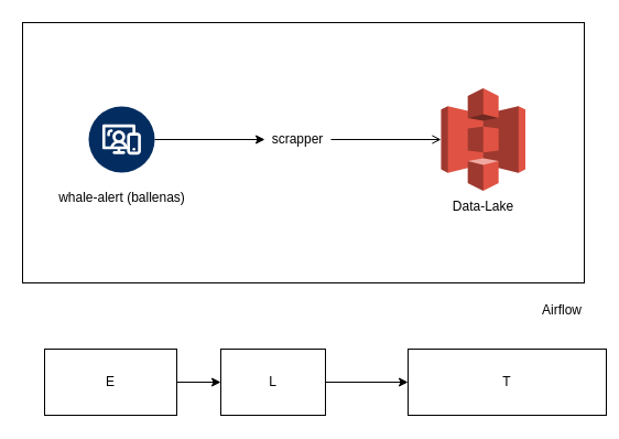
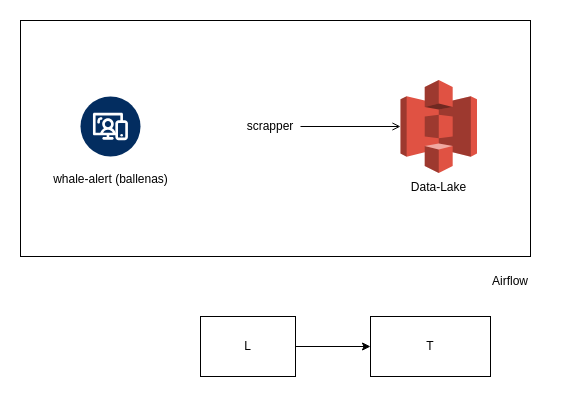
- <mxCell id="3" style="edgeStyle=orthogonalEdgeStyle;rounded=0;orthogonalLoop=1;jettySize=auto;html=1;" parent="1" source="4" target="6" edge="1"><mxGeometry relative="1" as="geometry" /></mxCell>
- <mxCell id="8" value="E" style="rounded=0;whiteSpace=wrap;html=1;" parent="1" vertex="1"><mxGeometry x="40" y="316" width="120" height="60" as="geometry" /></mxCell>
- <mxCell id="7" style="edgeStyle=orthogonalEdgeStyle;rounded=0;orthogonalLoop=1;jettySize=auto;html=1;" parent="1" source="8" target="11" edge="1"><mxGeometry relative="1" as="geometry" /></mxCell>
- <mxCell id="9" value="T" style="rounded=0;whiteSpace=wrap;html=1;" parent="1" vertex="1"><mxGeometry x="370" y="316" width="180" height="60" as="geometry" /></mxCell>
+ <mxCell id="9" value="T" style="rounded=0;whiteSpace=wrap;html=1;" parent="1" vertex="1"><mxGeometry x="370" y="316" width="120" height="60" as="geometry" /></mxCell>
